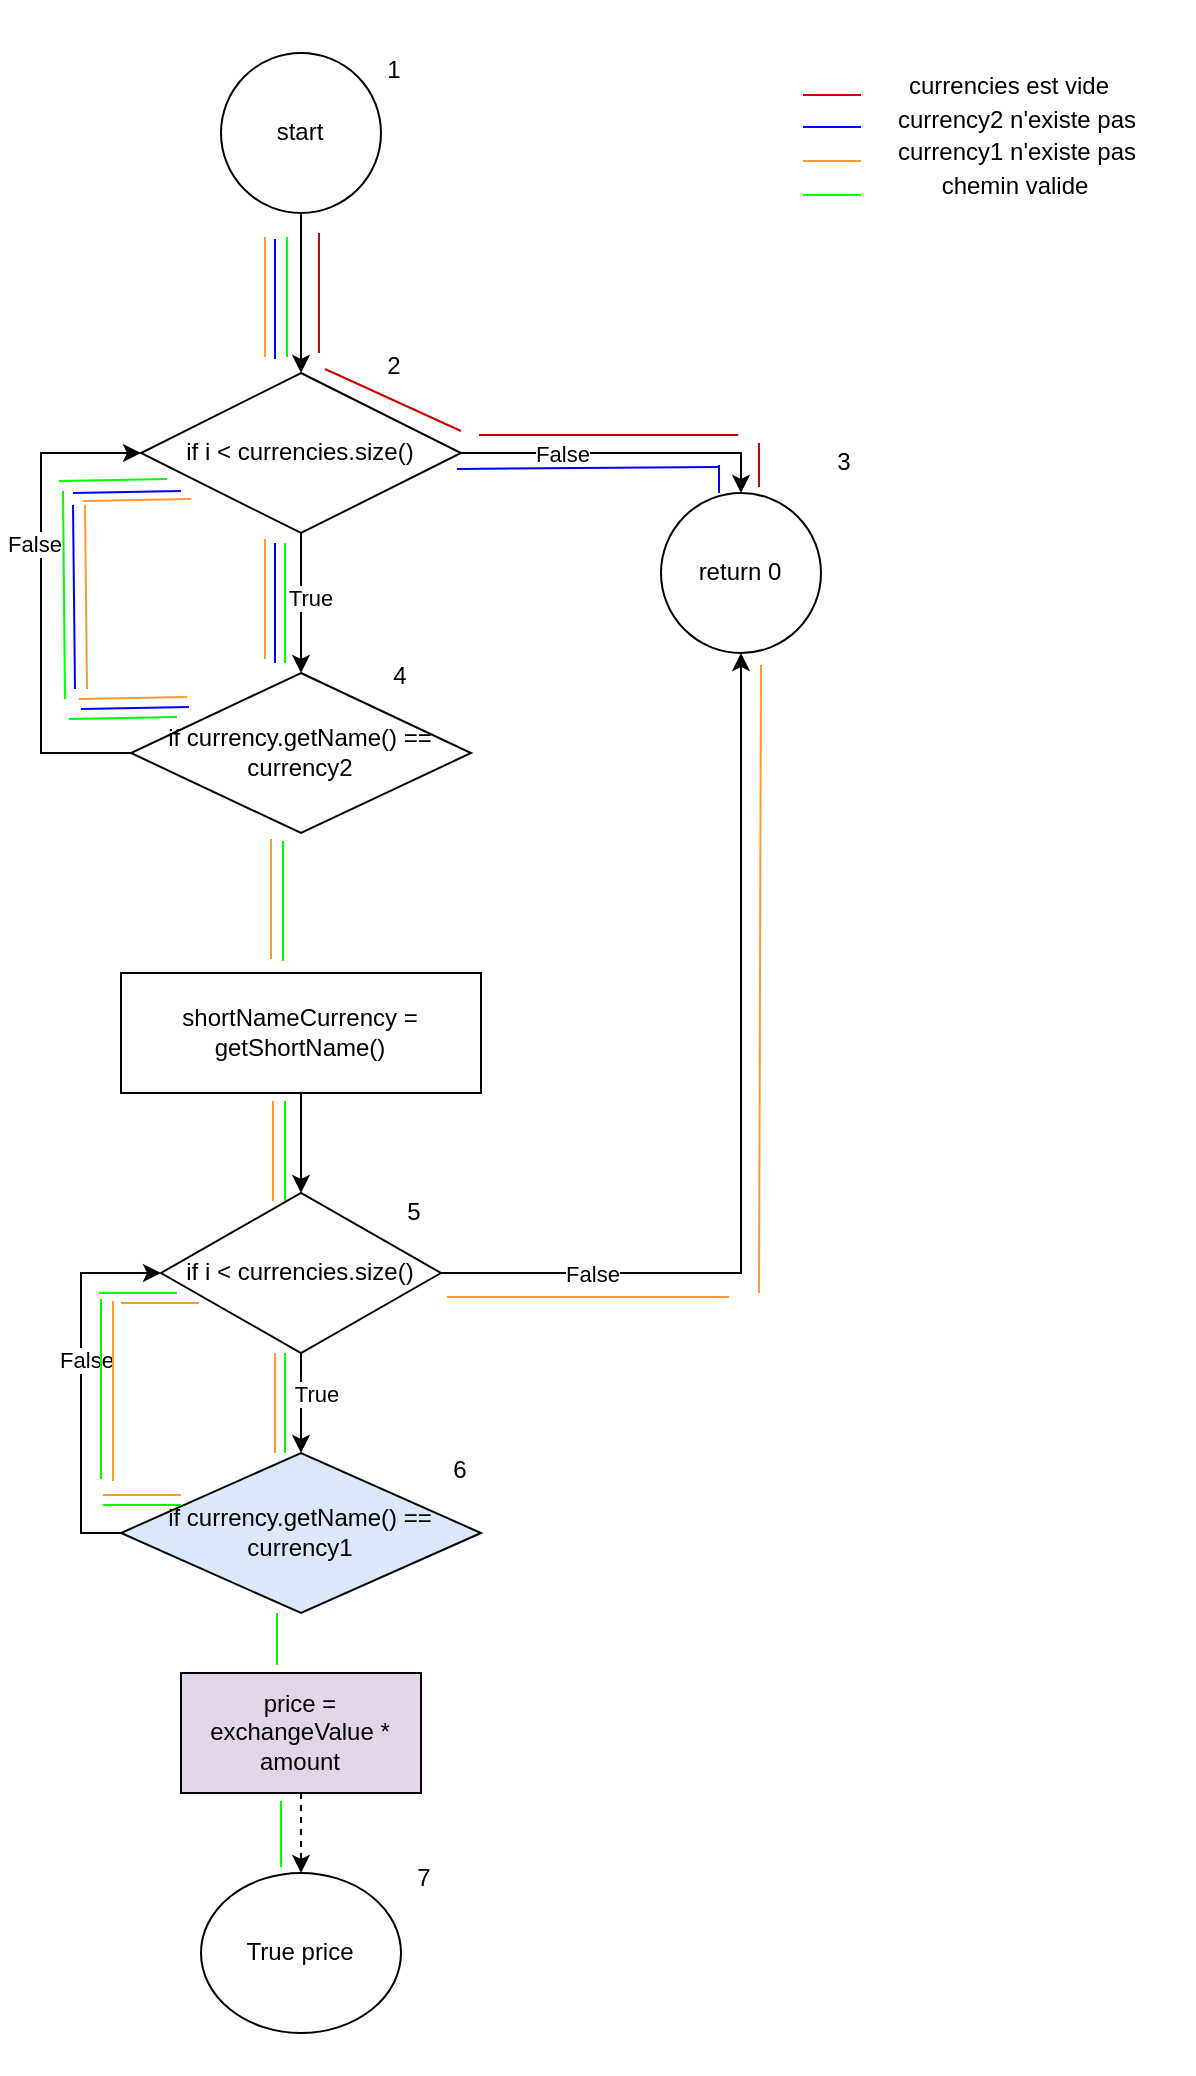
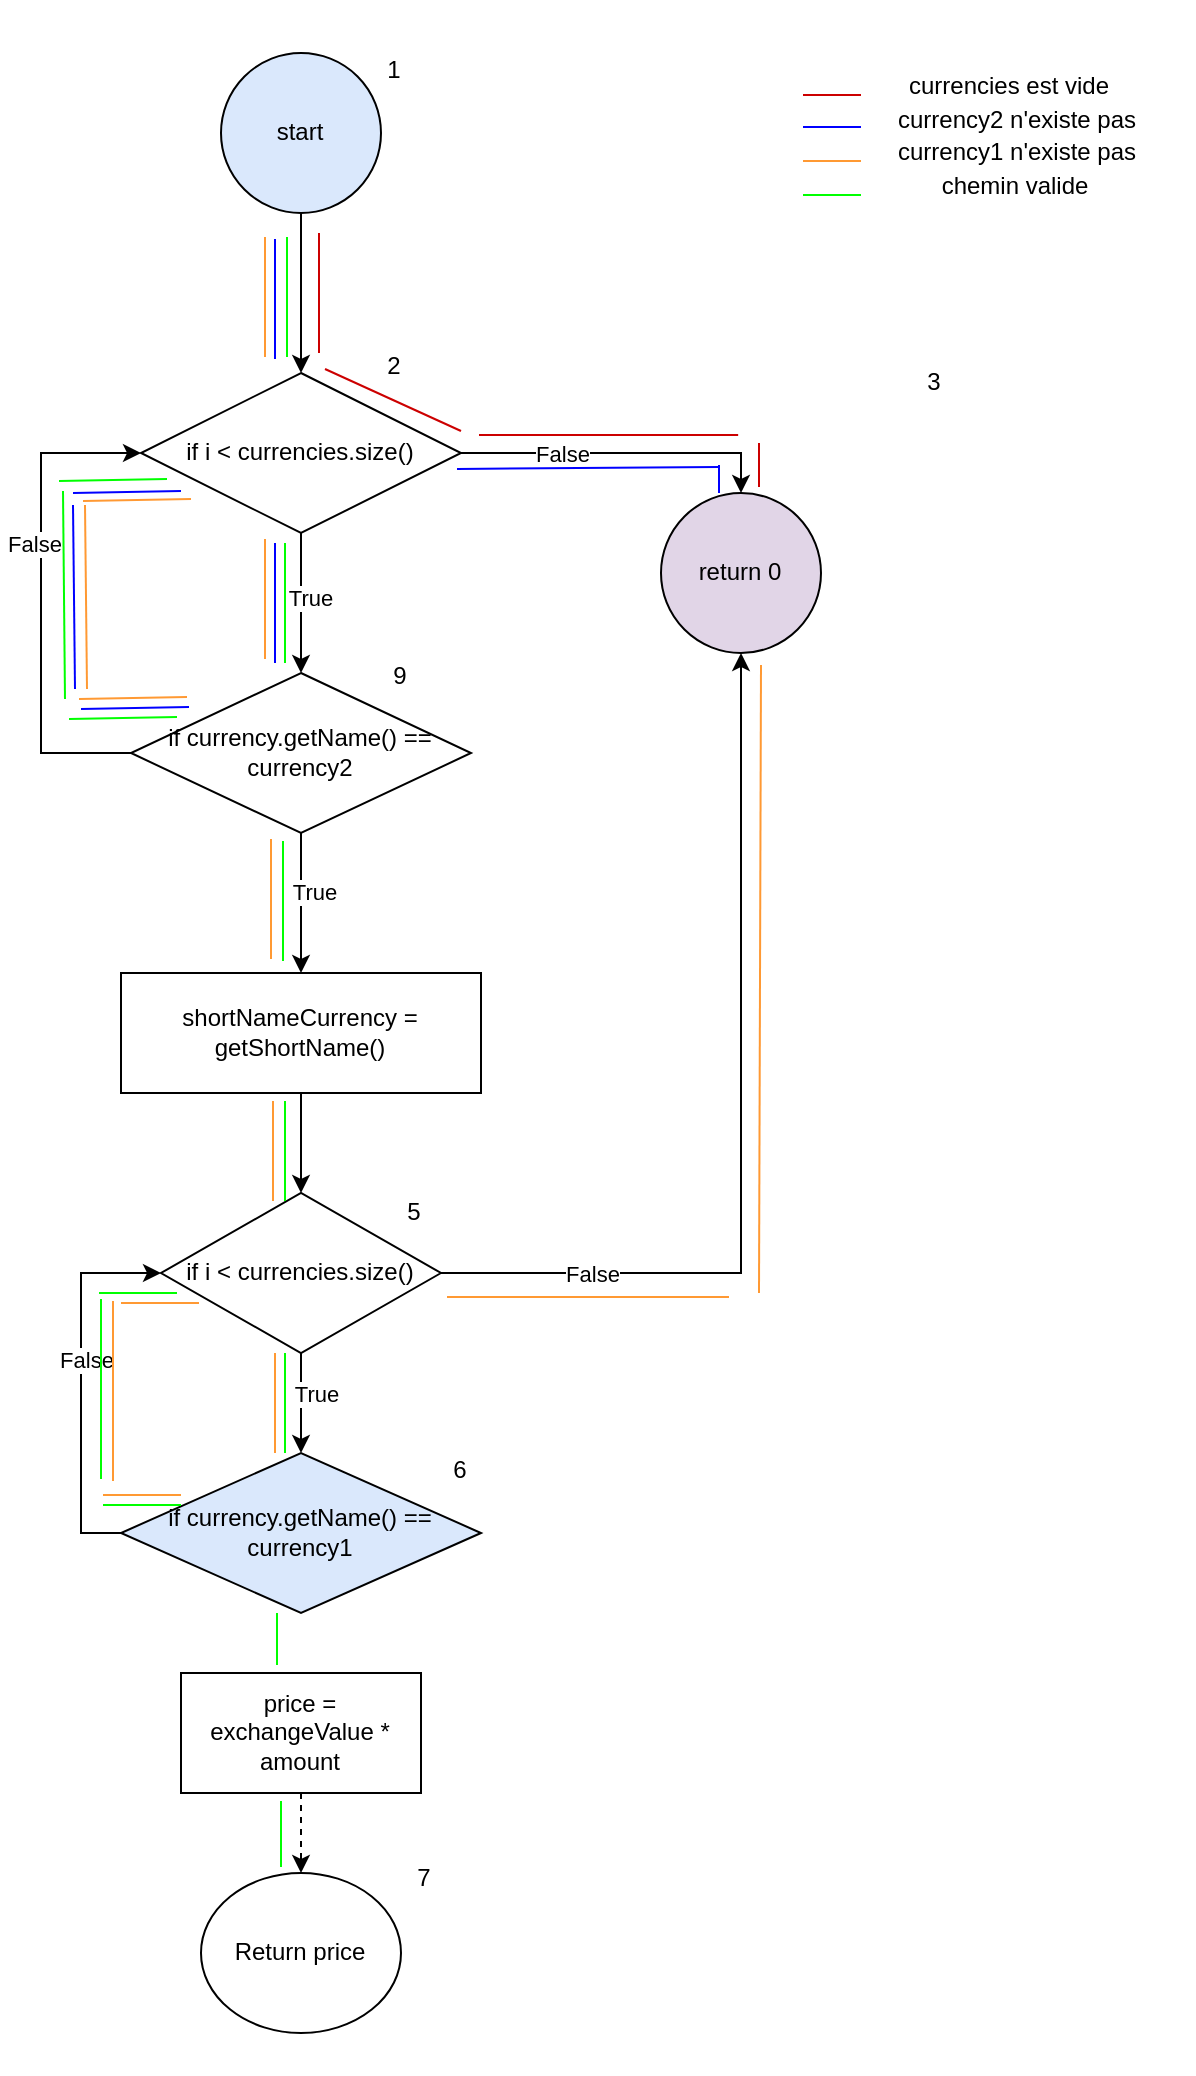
- <mxCell id="4" value="start" style="ellipse;whiteSpace=wrap;html=1;" parent="1" vertex="1"><mxGeometry x="110" y="26" width="80" height="80" as="geometry" /></mxCell>
+ <mxCell id="4" value="start" style="ellipse;whiteSpace=wrap;html=1;fillColor=#dae8fc;" parent="1" vertex="1"><mxGeometry x="110" y="26" width="80" height="80" as="geometry" /></mxCell>
- <mxCell id="75" value="3" style="text;html=1;strokeColor=none;fillColor=none;align=center;verticalAlign=middle;whiteSpace=wrap;rounded=0;" vertex="1" parent="1"><mxGeometry x="392" y="216" width="60" height="30" as="geometry" /></mxCell>
+ <mxCell id="75" value="3" style="text;html=1;strokeColor=none;fillColor=none;align=center;verticalAlign=middle;whiteSpace=wrap;rounded=0;" vertex="1" parent="1"><mxGeometry x="437" y="176" width="60" height="30" as="geometry" /></mxCell>
- <mxCell id="2" value="return 0" style="ellipse;whiteSpace=wrap;html=1;" parent="1" vertex="1"><mxGeometry x="330" y="246" width="80" height="80" as="geometry" /></mxCell>
+ <mxCell id="2" value="return 0" style="ellipse;whiteSpace=wrap;html=1;fillColor=#e1d5e7;" parent="1" vertex="1"><mxGeometry x="330" y="246" width="80" height="80" as="geometry" /></mxCell>
- <mxCell id="76" value="4" style="text;html=1;strokeColor=none;fillColor=none;align=center;verticalAlign=middle;whiteSpace=wrap;rounded=0;" vertex="1" parent="1"><mxGeometry x="170" y="323" width="60" height="30" as="geometry" /></mxCell>
+ <mxCell id="76" value="9" style="text;html=1;strokeColor=none;fillColor=none;align=center;verticalAlign=middle;whiteSpace=wrap;rounded=0;" vertex="1" parent="1"><mxGeometry x="170" y="323" width="60" height="30" as="geometry" /></mxCell>
+ <mxCell id="10" style="edgeStyle=orthogonalEdgeStyle;rounded=0;orthogonalLoop=1;jettySize=auto;html=1;" parent="1" source="14" target="16" edge="1"><mxGeometry relative="1" as="geometry" /></mxCell>
+ <mxCell id="11" value="True" style="edgeLabel;html=1;align=center;verticalAlign=middle;resizable=0;points=[];" parent="10" vertex="1" connectable="0"><mxGeometry x="-0.171" y="6" relative="1" as="geometry"><mxPoint as="offset" /></mxGeometry></mxCell>
- <mxCell id="27" value="price = exchangeValue * amount" style="whiteSpace=wrap;html=1;fillColor=#e1d5e7;" parent="1" vertex="1"><mxGeometry x="90" y="836" width="120" height="60" as="geometry" /></mxCell>
+ <mxCell id="27" value="price = exchangeValue * amount" style="whiteSpace=wrap;html=1;" parent="1" vertex="1"><mxGeometry x="90" y="836" width="120" height="60" as="geometry" /></mxCell>
- <mxCell id="22" value="True price" style="ellipse;whiteSpace=wrap;html=1;" parent="1" vertex="1"><mxGeometry x="100" y="936" width="100" height="80" as="geometry" /></mxCell>
+ <mxCell id="22" value="Return price" style="ellipse;whiteSpace=wrap;html=1;" parent="1" vertex="1"><mxGeometry x="100" y="936" width="100" height="80" as="geometry" /></mxCell>
